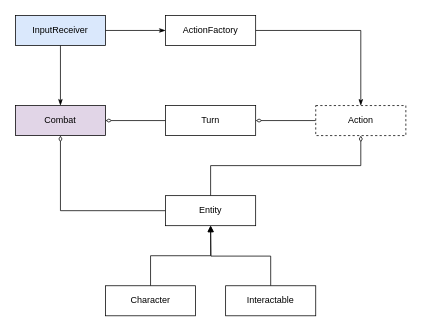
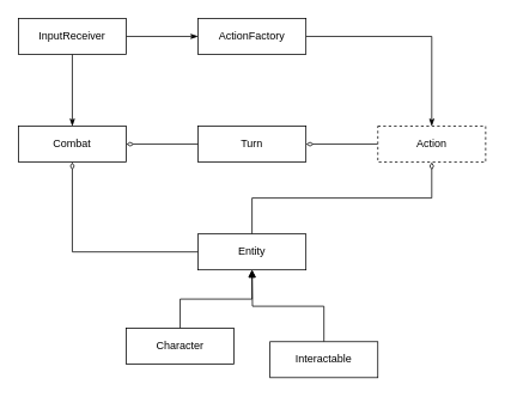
- <mxCell id="12" value="InputReceiver" style="rounded=0;whiteSpace=wrap;html=1;fillColor=#dae8fc;" parent="1" vertex="1"><mxGeometry x="20" y="20" width="120" height="40" as="geometry" /></mxCell>
+ <mxCell id="12" value="InputReceiver" style="rounded=0;whiteSpace=wrap;html=1;" parent="1" vertex="1"><mxGeometry x="20" y="20" width="120" height="40" as="geometry" /></mxCell>
- <mxCell id="4" value="Combat" style="rounded=0;whiteSpace=wrap;html=1;fillColor=#e1d5e7;" parent="1" vertex="1"><mxGeometry x="20" y="140" width="120" height="40" as="geometry" /></mxCell>
+ <mxCell id="4" value="Combat" style="rounded=0;whiteSpace=wrap;html=1;" parent="1" vertex="1"><mxGeometry x="20" y="140" width="120" height="40" as="geometry" /></mxCell>
- <mxCell id="18" value="Character" style="rounded=0;whiteSpace=wrap;html=1;" vertex="1" parent="1"><mxGeometry x="140" y="380" width="120" height="40" as="geometry" /></mxCell>
+ <mxCell id="18" value="Character" style="rounded=0;whiteSpace=wrap;html=1;" vertex="1" parent="1"><mxGeometry x="140" y="365" width="120" height="40" as="geometry" /></mxCell>
